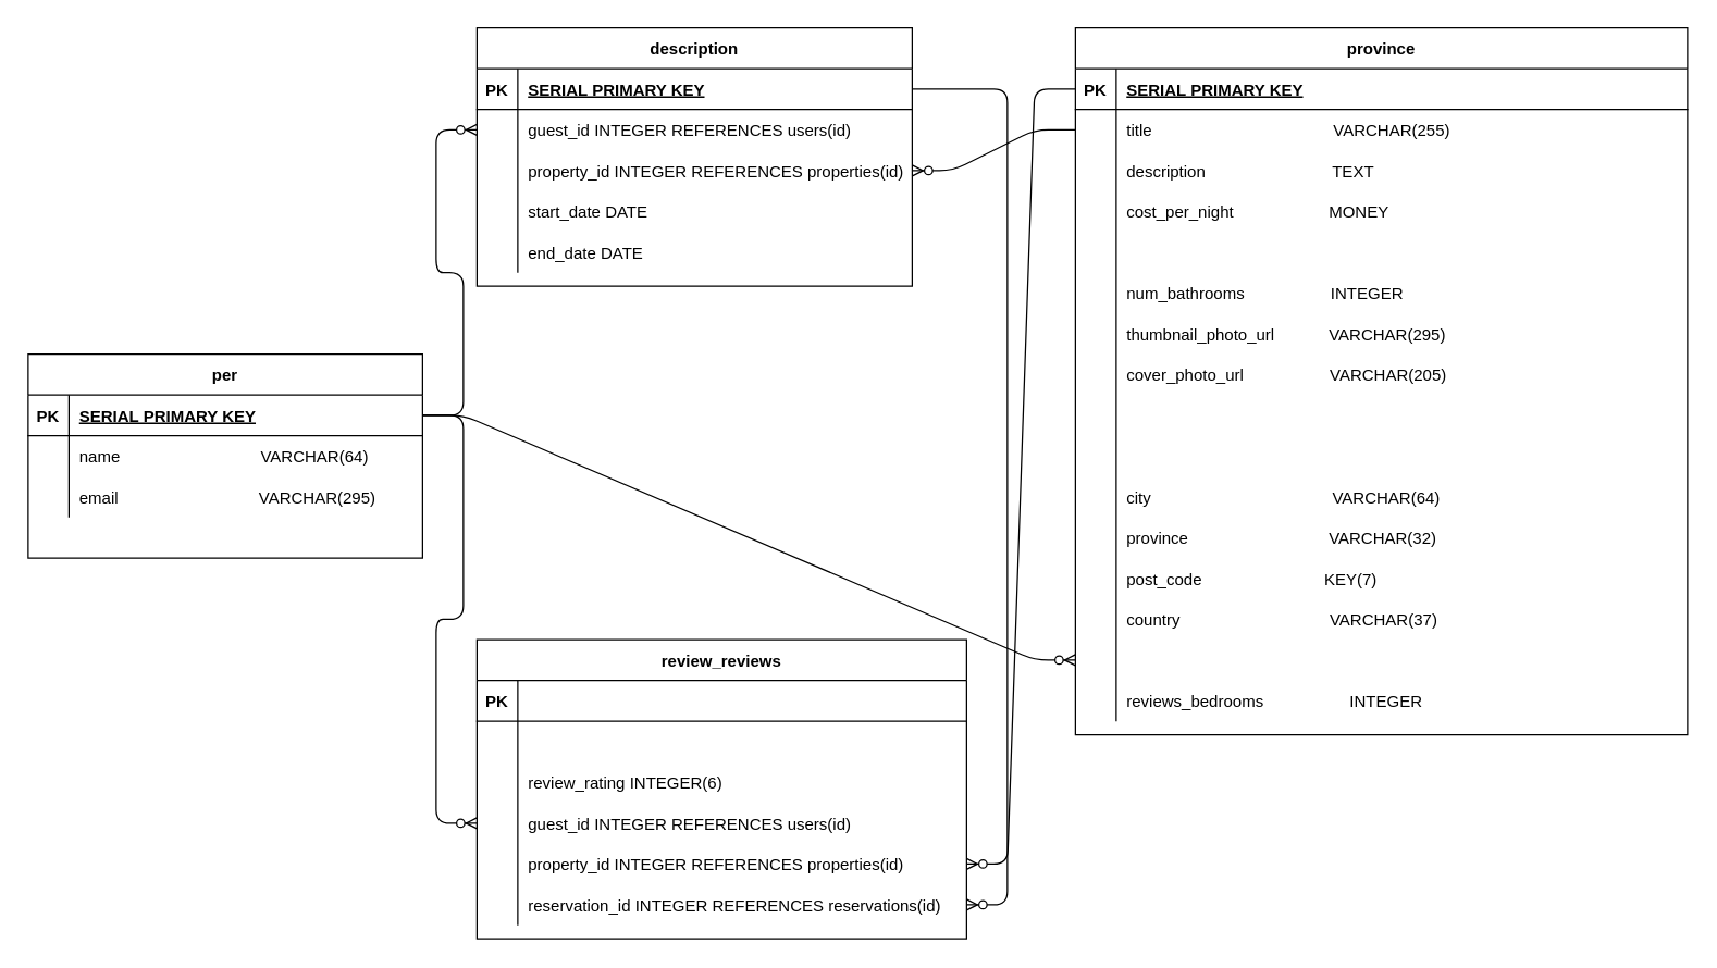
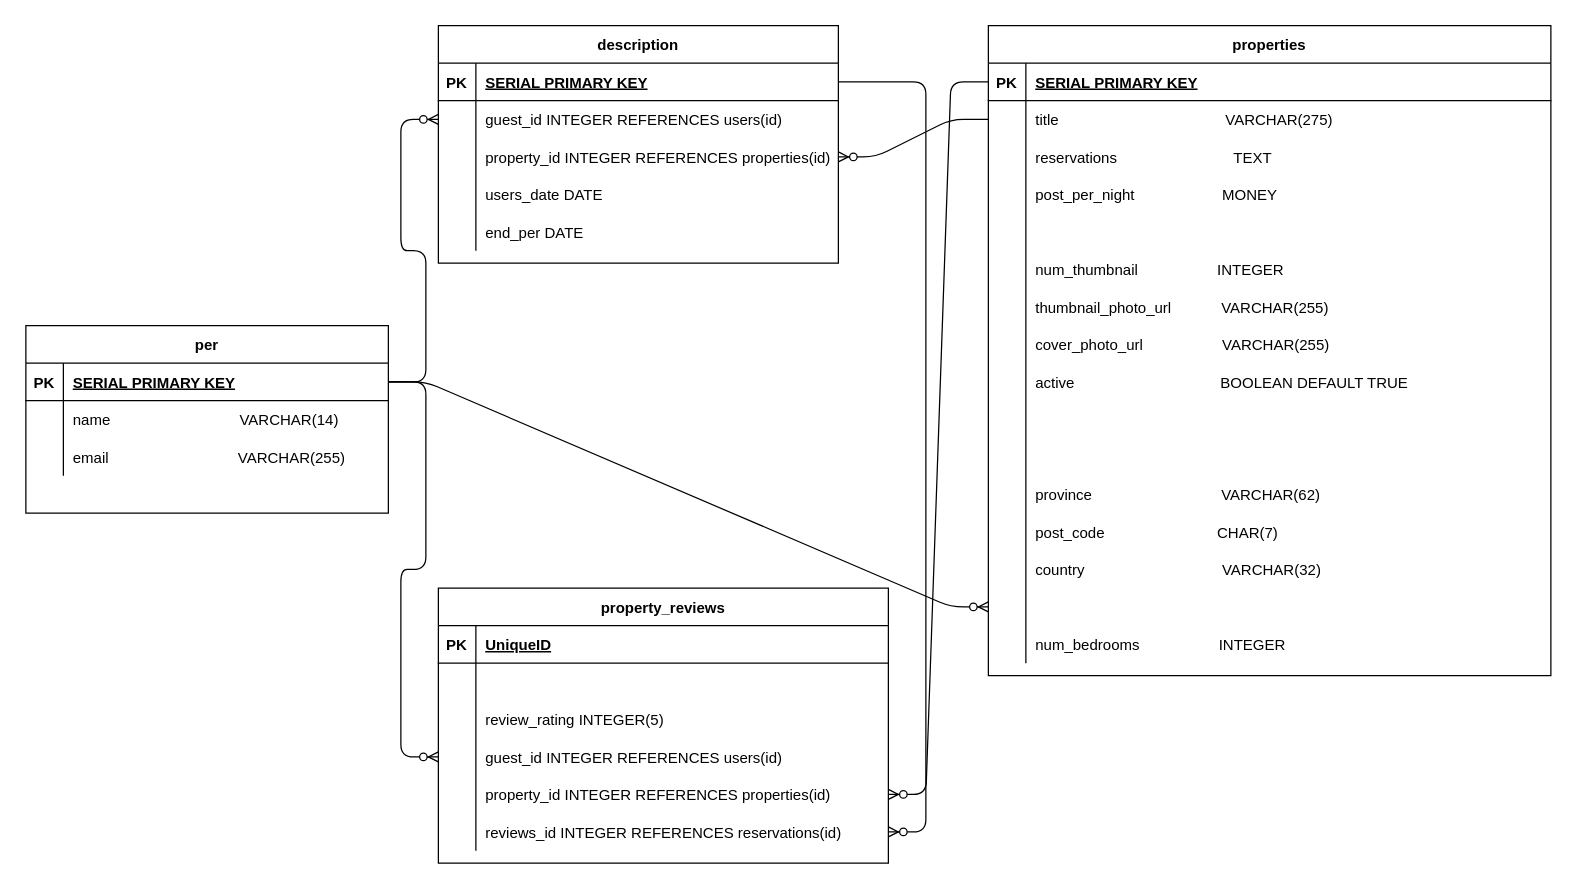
- <mxCell id="2" value="province" style="shape=table;startSize=30;container=1;collapsible=1;childLayout=tableLayout;fixedRows=1;rowLines=0;fontStyle=1;align=center;resizeLast=1;" vertex="1" parent="1"><mxGeometry x="790" width="450" height="520" as="geometry" y="20" /></mxCell>
+ <mxCell id="2" value="properties" style="shape=table;startSize=30;container=1;collapsible=1;childLayout=tableLayout;fixedRows=1;rowLines=0;fontStyle=1;align=center;resizeLast=1;" vertex="1" parent="1"><mxGeometry x="790" width="450" height="520" as="geometry" y="20" /></mxCell>
- <mxCell id="8" value="title                                        VARCHAR(255)" style="shape=partialRectangle;connectable=0;fillColor=none;top=0;left=0;bottom=0;right=0;align=left;spacingLeft=6;overflow=hidden;" vertex="1" parent="6"><mxGeometry x="30" width="420" height="30" as="geometry" /></mxCell>
+ <mxCell id="8" value="title                                        VARCHAR(275)" style="shape=partialRectangle;connectable=0;fillColor=none;top=0;left=0;bottom=0;right=0;align=left;spacingLeft=6;overflow=hidden;" vertex="1" parent="6"><mxGeometry x="30" width="420" height="30" as="geometry" /></mxCell>
- <mxCell id="11" value="description                            TEXT" style="shape=partialRectangle;connectable=0;fillColor=none;top=0;left=0;bottom=0;right=0;align=left;spacingLeft=6;overflow=hidden;" vertex="1" parent="9"><mxGeometry x="30" width="420" height="30" as="geometry" /></mxCell>
+ <mxCell id="11" value="reservations                            TEXT" style="shape=partialRectangle;connectable=0;fillColor=none;top=0;left=0;bottom=0;right=0;align=left;spacingLeft=6;overflow=hidden;" vertex="1" parent="9"><mxGeometry x="30" width="420" height="30" as="geometry" /></mxCell>
- <mxCell id="75" value="start_date DATE" style="shape=partialRectangle;connectable=0;fillColor=none;top=0;left=0;bottom=0;right=0;align=left;spacingLeft=6;overflow=hidden;" vertex="1" parent="73"><mxGeometry x="30" width="290" height="30" as="geometry" /></mxCell>
+ <mxCell id="75" value="users_date DATE" style="shape=partialRectangle;connectable=0;fillColor=none;top=0;left=0;bottom=0;right=0;align=left;spacingLeft=6;overflow=hidden;" vertex="1" parent="73"><mxGeometry x="30" width="290" height="30" as="geometry" /></mxCell>
- <mxCell id="14" value="cost_per_night                     MONEY" style="shape=partialRectangle;connectable=0;fillColor=none;top=0;left=0;bottom=0;right=0;align=left;spacingLeft=6;overflow=hidden;" vertex="1" parent="12"><mxGeometry x="30" width="420" height="30" as="geometry" /></mxCell>
+ <mxCell id="14" value="post_per_night                     MONEY" style="shape=partialRectangle;connectable=0;fillColor=none;top=0;left=0;bottom=0;right=0;align=left;spacingLeft=6;overflow=hidden;" vertex="1" parent="12"><mxGeometry x="30" width="420" height="30" as="geometry" /></mxCell>
- <mxCell id="78" value="end_date DATE" style="shape=partialRectangle;connectable=0;fillColor=none;top=0;left=0;bottom=0;right=0;align=left;spacingLeft=6;overflow=hidden;" vertex="1" parent="76"><mxGeometry x="30" width="290" height="30" as="geometry" /></mxCell>
+ <mxCell id="78" value="end_per DATE" style="shape=partialRectangle;connectable=0;fillColor=none;top=0;left=0;bottom=0;right=0;align=left;spacingLeft=6;overflow=hidden;" vertex="1" parent="76"><mxGeometry x="30" width="290" height="30" as="geometry" /></mxCell>
- <mxCell id="19" value="num_bathrooms                   INTEGER" style="shape=partialRectangle;connectable=0;fillColor=none;top=0;left=0;bottom=0;right=0;align=left;spacingLeft=6;overflow=hidden;" vertex="1" parent="17"><mxGeometry x="30" width="420" height="30" as="geometry" /></mxCell>
+ <mxCell id="19" value="num_thumbnail                   INTEGER" style="shape=partialRectangle;connectable=0;fillColor=none;top=0;left=0;bottom=0;right=0;align=left;spacingLeft=6;overflow=hidden;" vertex="1" parent="17"><mxGeometry x="30" width="420" height="30" as="geometry" /></mxCell>
- <mxCell id="22" value="thumbnail_photo_url            VARCHAR(295)" style="shape=partialRectangle;connectable=0;fillColor=none;top=0;left=0;bottom=0;right=0;align=left;spacingLeft=6;overflow=hidden;" vertex="1" parent="20"><mxGeometry x="30" width="420" height="30" as="geometry" /></mxCell>
+ <mxCell id="22" value="thumbnail_photo_url            VARCHAR(255)" style="shape=partialRectangle;connectable=0;fillColor=none;top=0;left=0;bottom=0;right=0;align=left;spacingLeft=6;overflow=hidden;" vertex="1" parent="20"><mxGeometry x="30" width="420" height="30" as="geometry" /></mxCell>
- <mxCell id="25" value="cover_photo_url                   VARCHAR(205)" style="shape=partialRectangle;connectable=0;fillColor=none;top=0;left=0;bottom=0;right=0;align=left;spacingLeft=6;overflow=hidden;" vertex="1" parent="23"><mxGeometry x="30" width="420" height="30" as="geometry" /></mxCell>
+ <mxCell id="25" value="cover_photo_url                   VARCHAR(255)" style="shape=partialRectangle;connectable=0;fillColor=none;top=0;left=0;bottom=0;right=0;align=left;spacingLeft=6;overflow=hidden;" vertex="1" parent="23"><mxGeometry x="30" width="420" height="30" as="geometry" /></mxCell>
+ <mxCell id="28" value="active                                   BOOLEAN DEFAULT TRUE" style="shape=partialRectangle;connectable=0;fillColor=none;top=0;left=0;bottom=0;right=0;align=left;spacingLeft=6;overflow=hidden;" vertex="1" parent="26"><mxGeometry x="30" width="420" height="30" as="geometry" /></mxCell>
- <mxCell id="57" value="name                               VARCHAR(64)" style="shape=partialRectangle;connectable=0;fillColor=none;top=0;left=0;bottom=0;right=0;align=left;spacingLeft=6;overflow=hidden;" vertex="1" parent="55"><mxGeometry x="30" width="260" height="30" as="geometry" /></mxCell>
+ <mxCell id="57" value="name                               VARCHAR(14)" style="shape=partialRectangle;connectable=0;fillColor=none;top=0;left=0;bottom=0;right=0;align=left;spacingLeft=6;overflow=hidden;" vertex="1" parent="55"><mxGeometry x="30" width="260" height="30" as="geometry" /></mxCell>
- <mxCell id="33" value="city                                        VARCHAR(64)" style="shape=partialRectangle;connectable=0;fillColor=none;top=0;left=0;bottom=0;right=0;align=left;spacingLeft=6;overflow=hidden;" vertex="1" parent="31"><mxGeometry x="30" width="420" height="30" as="geometry" /></mxCell>
- <mxCell id="60" value="email                               VARCHAR(295)" style="shape=partialRectangle;connectable=0;fillColor=none;top=0;left=0;bottom=0;right=0;align=left;spacingLeft=6;overflow=hidden;" vertex="1" parent="58"><mxGeometry x="30" width="260" height="30" as="geometry" /></mxCell>
+ <mxCell id="60" value="email                               VARCHAR(255)" style="shape=partialRectangle;connectable=0;fillColor=none;top=0;left=0;bottom=0;right=0;align=left;spacingLeft=6;overflow=hidden;" vertex="1" parent="58"><mxGeometry x="30" width="260" height="30" as="geometry" /></mxCell>
- <mxCell id="36" value="province                               VARCHAR(32)" style="shape=partialRectangle;connectable=0;fillColor=none;top=0;left=0;bottom=0;right=0;align=left;spacingLeft=6;overflow=hidden;" vertex="1" parent="34"><mxGeometry x="30" width="420" height="30" as="geometry" /></mxCell>
+ <mxCell id="36" value="province                               VARCHAR(62)" style="shape=partialRectangle;connectable=0;fillColor=none;top=0;left=0;bottom=0;right=0;align=left;spacingLeft=6;overflow=hidden;" vertex="1" parent="34"><mxGeometry x="30" width="420" height="30" as="geometry" /></mxCell>
- <mxCell id="39" value="post_code                           KEY(7)" style="shape=partialRectangle;connectable=0;fillColor=none;top=0;left=0;bottom=0;right=0;align=left;spacingLeft=6;overflow=hidden;" vertex="1" parent="37"><mxGeometry x="30" width="420" height="30" as="geometry" /></mxCell>
+ <mxCell id="39" value="post_code                           CHAR(7)" style="shape=partialRectangle;connectable=0;fillColor=none;top=0;left=0;bottom=0;right=0;align=left;spacingLeft=6;overflow=hidden;" vertex="1" parent="37"><mxGeometry x="30" width="420" height="30" as="geometry" /></mxCell>
- <mxCell id="42" value="country                                 VARCHAR(37)" style="shape=partialRectangle;connectable=0;fillColor=none;top=0;left=0;bottom=0;right=0;align=left;spacingLeft=6;overflow=hidden;" vertex="1" parent="40"><mxGeometry x="30" width="420" height="30" as="geometry" /></mxCell>
+ <mxCell id="42" value="country                                 VARCHAR(32)" style="shape=partialRectangle;connectable=0;fillColor=none;top=0;left=0;bottom=0;right=0;align=left;spacingLeft=6;overflow=hidden;" vertex="1" parent="40"><mxGeometry x="30" width="420" height="30" as="geometry" /></mxCell>
- <mxCell id="79" value="review_reviews" style="shape=table;startSize=30;container=1;collapsible=1;childLayout=tableLayout;fixedRows=1;rowLines=0;fontStyle=1;align=center;resizeLast=1;" vertex="1" parent="1"><mxGeometry x="350" y="470" width="360" height="220" as="geometry" /></mxCell>
+ <mxCell id="79" value="property_reviews" style="shape=table;startSize=30;container=1;collapsible=1;childLayout=tableLayout;fixedRows=1;rowLines=0;fontStyle=1;align=center;resizeLast=1;" vertex="1" parent="1"><mxGeometry x="350" y="470" width="360" height="220" as="geometry" /></mxCell>
+ <mxCell id="82" value="UniqueID" style="shape=partialRectangle;connectable=0;fillColor=none;top=0;left=0;bottom=0;right=0;align=left;spacingLeft=6;fontStyle=5;overflow=hidden;" vertex="1" parent="80"><mxGeometry x="30" width="330" height="30" as="geometry" /></mxCell>
- <mxCell id="47" value="reviews_bedrooms                   INTEGER" style="shape=partialRectangle;connectable=0;fillColor=none;top=0;left=0;bottom=0;right=0;align=left;spacingLeft=6;overflow=hidden;" vertex="1" parent="45"><mxGeometry x="30" width="420" height="30" as="geometry" /></mxCell>
+ <mxCell id="47" value="num_bedrooms                   INTEGER" style="shape=partialRectangle;connectable=0;fillColor=none;top=0;left=0;bottom=0;right=0;align=left;spacingLeft=6;overflow=hidden;" vertex="1" parent="45"><mxGeometry x="30" width="420" height="30" as="geometry" /></mxCell>
- <mxCell id="87" value="review_rating INTEGER(6)" style="shape=partialRectangle;connectable=0;fillColor=none;top=0;left=0;bottom=0;right=0;align=left;spacingLeft=6;overflow=hidden;" vertex="1" parent="85"><mxGeometry x="30" width="330" height="30" as="geometry" /></mxCell>
+ <mxCell id="87" value="review_rating INTEGER(5)" style="shape=partialRectangle;connectable=0;fillColor=none;top=0;left=0;bottom=0;right=0;align=left;spacingLeft=6;overflow=hidden;" vertex="1" parent="85"><mxGeometry x="30" width="330" height="30" as="geometry" /></mxCell>
- <mxCell id="96" value="reservation_id INTEGER REFERENCES reservations(id)" style="shape=partialRectangle;connectable=0;fillColor=none;top=0;left=0;bottom=0;right=0;align=left;spacingLeft=6;overflow=hidden;" vertex="1" parent="94"><mxGeometry x="30" width="330" height="30" as="geometry" /></mxCell>
+ <mxCell id="96" value="reviews_id INTEGER REFERENCES reservations(id)" style="shape=partialRectangle;connectable=0;fillColor=none;top=0;left=0;bottom=0;right=0;align=left;spacingLeft=6;overflow=hidden;" vertex="1" parent="94"><mxGeometry x="30" width="330" height="30" as="geometry" /></mxCell>
